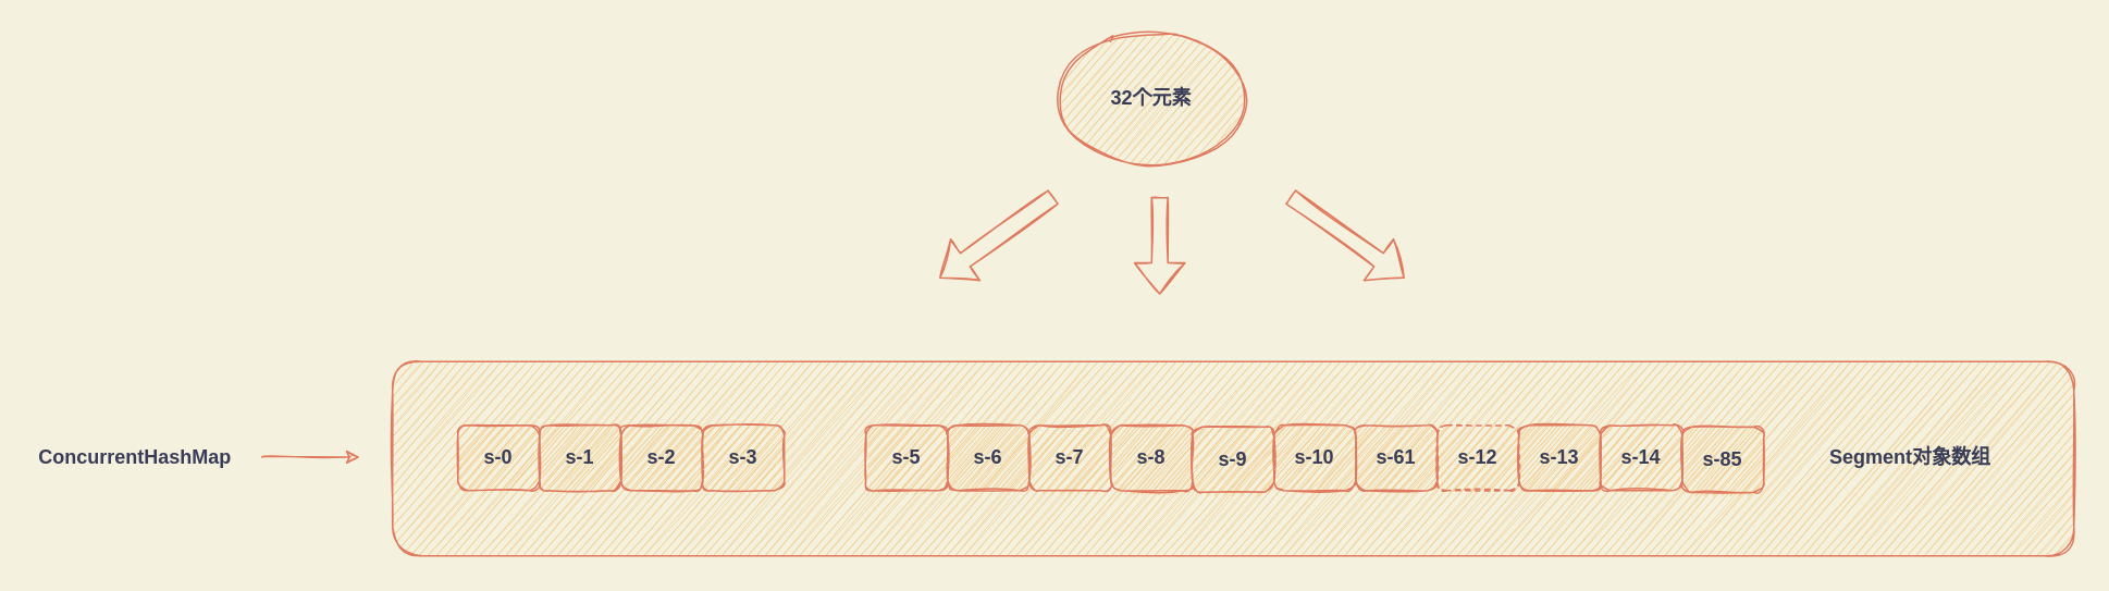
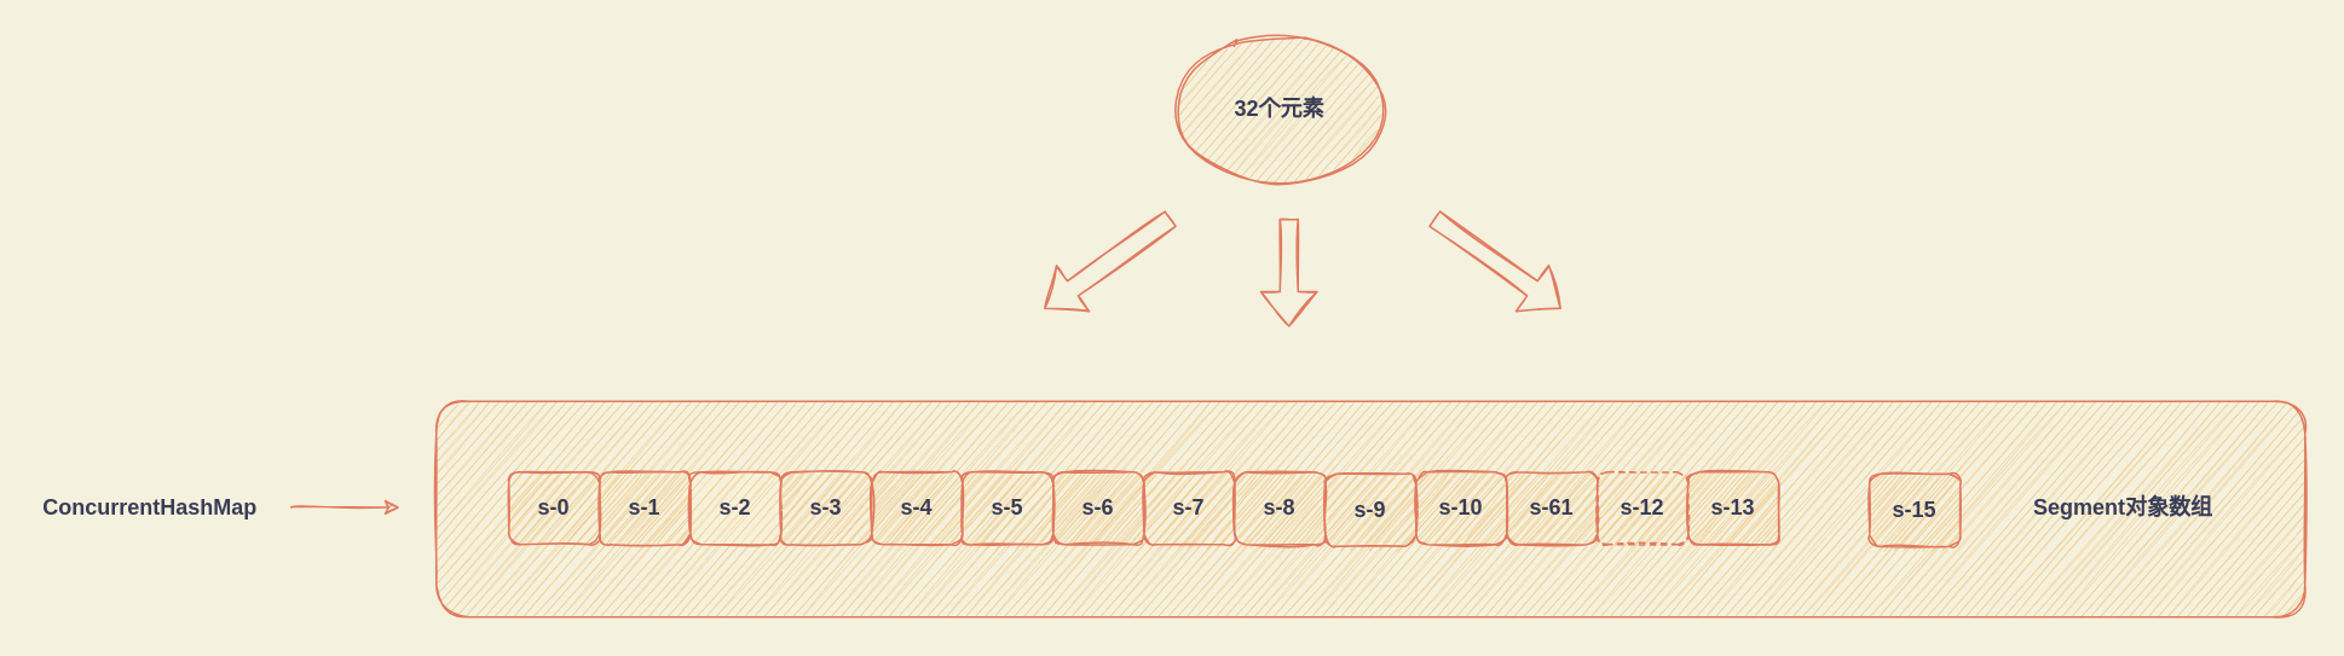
- <mxCell id="6" value="s-2" style="whiteSpace=wrap;html=1;strokeColor=#E07A5F;fillColor=#F2CC8F;fontColor=#393C56;fontStyle=1;sketch=1;rounded=1;" parent="1" vertex="1"><mxGeometry x="380" y="260" width="50" height="40" as="geometry" /></mxCell>
+ <mxCell id="6" value="s-2" style="whiteSpace=wrap;html=1;strokeColor=#E07A5F;fillColor=#fff2cc;fontColor=#393C56;fontStyle=1;sketch=1;rounded=1;" parent="1" vertex="1"><mxGeometry x="380" y="260" width="50" height="40" as="geometry" /></mxCell>
+ <mxCell id="8" value="s-4" style="whiteSpace=wrap;html=1;strokeColor=#E07A5F;fillColor=#F2CC8F;fontColor=#393C56;fontStyle=1;sketch=1;rounded=1;" parent="1" vertex="1"><mxGeometry x="480" y="260" width="50" height="40" as="geometry" /></mxCell>
- <mxCell id="19" value="s-14" style="whiteSpace=wrap;html=1;strokeColor=#E07A5F;fillColor=#F2CC8F;fontColor=#393C56;fontStyle=1;sketch=1;rounded=1;" parent="1" vertex="1"><mxGeometry x="980" y="260" width="50" height="40" as="geometry" /></mxCell>
- <mxCell id="20" value="s-85" style="whiteSpace=wrap;html=1;strokeColor=#E07A5F;fillColor=#F2CC8F;fontColor=#393C56;fontStyle=1;sketch=1;rounded=1;" parent="1" vertex="1"><mxGeometry x="1030" y="261" width="50" height="40" as="geometry" /></mxCell>
+ <mxCell id="20" value="s-15" style="whiteSpace=wrap;html=1;strokeColor=#E07A5F;fillColor=#F2CC8F;fontColor=#393C56;fontStyle=1;sketch=1;rounded=1;" parent="1" vertex="1"><mxGeometry x="1030" y="261" width="50" height="40" as="geometry" /></mxCell>
